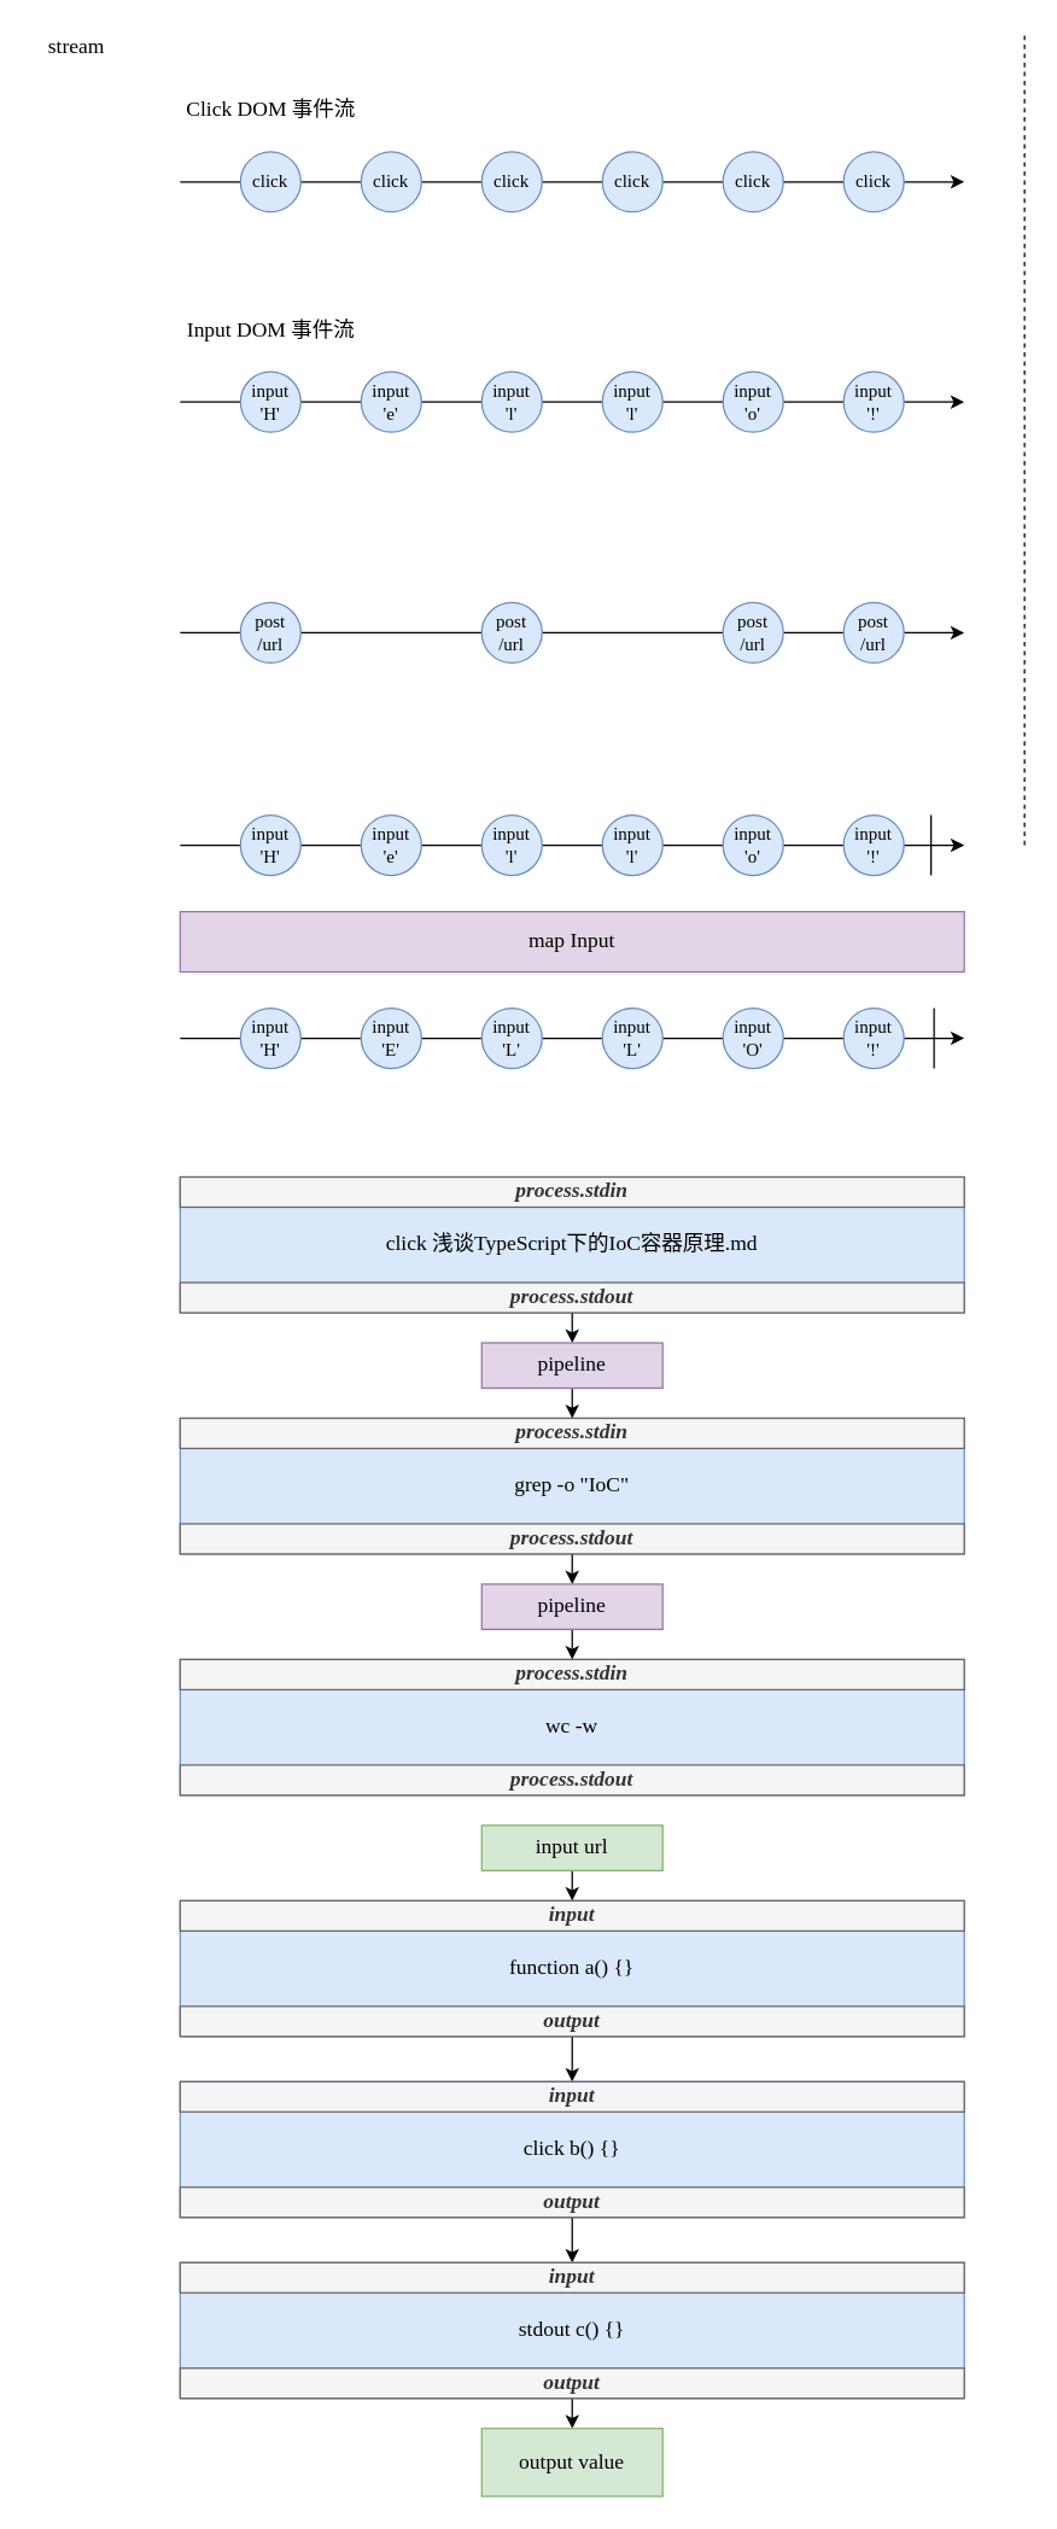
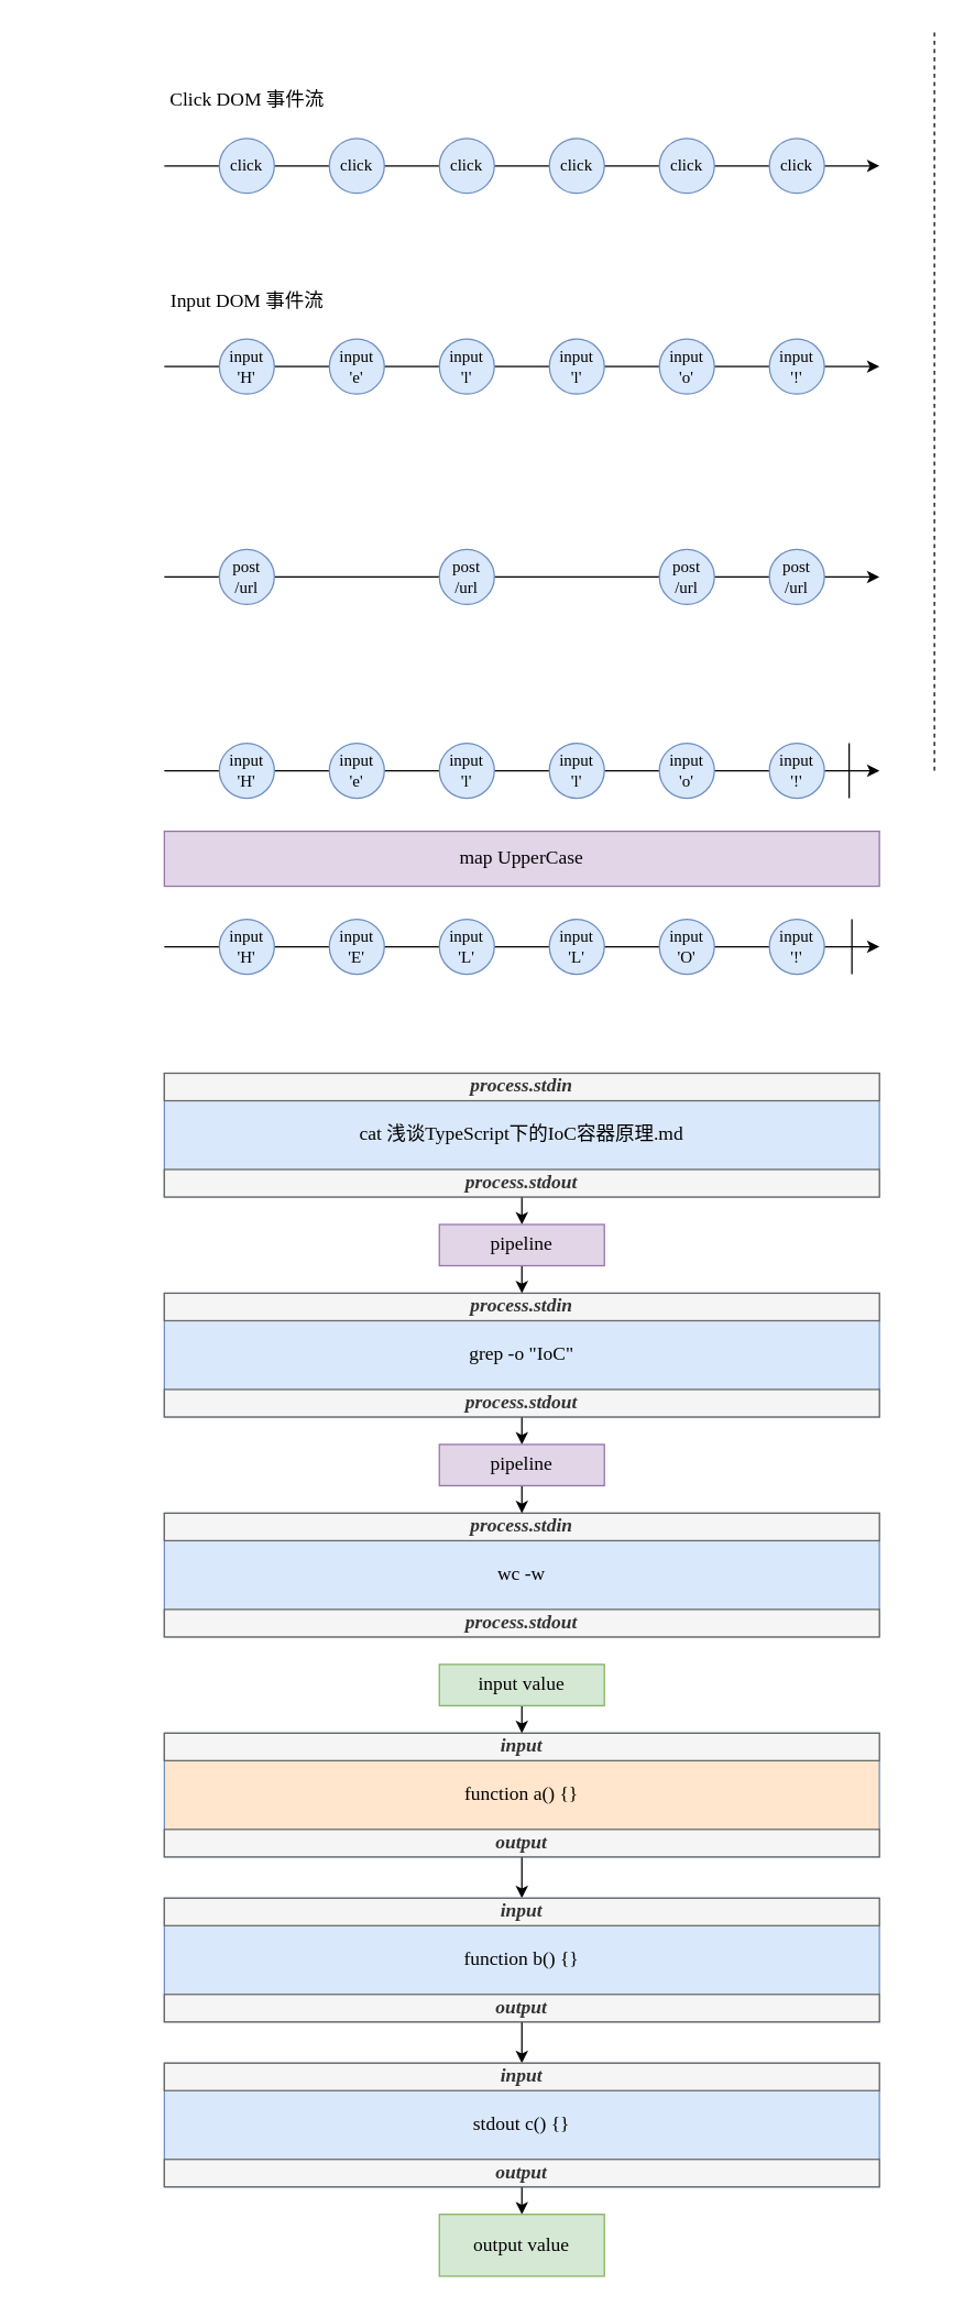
- <mxCell id="31" value="stream" style="text;html=1;align=center;verticalAlign=middle;resizable=0;points=[];;autosize=1;fontSize=14;fontFamily=Verdana;" vertex="1" parent="1"><mxGeometry x="20" width="59" height="21" as="geometry" y="20" /></mxCell>
- <mxCell id="32" value="map Input" style="rounded=0;whiteSpace=wrap;html=1;fontFamily=Verdana;fontSize=14;fillColor=#e1d5e7;strokeColor=#9673a6;" vertex="1" parent="1"><mxGeometry x="119" y="604" width="520" height="40" as="geometry" /></mxCell>
+ <mxCell id="32" value="map UpperCase" style="rounded=0;whiteSpace=wrap;html=1;fontFamily=Verdana;fontSize=14;fillColor=#e1d5e7;strokeColor=#9673a6;" vertex="1" parent="1"><mxGeometry x="119" y="604" width="520" height="40" as="geometry" /></mxCell>
- <mxCell id="42" value="click 浅谈TypeScript下的IoC容器原理.md" style="rounded=0;whiteSpace=wrap;html=1;fontFamily=Verdana;fontSize=14;fillColor=#dae8fc;strokeColor=#6c8ebf;" vertex="1" parent="1"><mxGeometry x="119" y="780" width="520" height="90" as="geometry" /></mxCell>
+ <mxCell id="42" value="cat 浅谈TypeScript下的IoC容器原理.md" style="rounded=0;whiteSpace=wrap;html=1;fontFamily=Verdana;fontSize=14;fillColor=#dae8fc;strokeColor=#6c8ebf;" vertex="1" parent="1"><mxGeometry x="119" y="780" width="520" height="90" as="geometry" /></mxCell>
- <mxCell id="70" value="input url" style="rounded=0;whiteSpace=wrap;html=1;strokeColor=#82b366;fontFamily=Verdana;fontSize=14;fillColor=#d5e8d4;" vertex="1" parent="1"><mxGeometry x="319" y="1210" width="120" height="30" as="geometry" /></mxCell>
+ <mxCell id="70" value="input value" style="rounded=0;whiteSpace=wrap;html=1;strokeColor=#82b366;fontFamily=Verdana;fontSize=14;fillColor=#d5e8d4;" vertex="1" parent="1"><mxGeometry x="319" y="1210" width="120" height="30" as="geometry" /></mxCell>
- <mxCell id="57" value="function a() {}" style="rounded=0;whiteSpace=wrap;html=1;fontFamily=Verdana;fontSize=14;fillColor=#dae8fc;strokeColor=#6c8ebf;" vertex="1" parent="1"><mxGeometry x="119" y="1260" width="520" height="90" as="geometry" /></mxCell>
+ <mxCell id="57" value="function a() {}" style="rounded=0;whiteSpace=wrap;html=1;fontFamily=Verdana;fontSize=14;fillColor=#ffe6cc;strokeColor=#6c8ebf;" vertex="1" parent="1"><mxGeometry x="119" y="1260" width="520" height="90" as="geometry" /></mxCell>
- <mxCell id="61" value="click b() {}" style="rounded=0;whiteSpace=wrap;html=1;fontFamily=Verdana;fontSize=14;fillColor=#dae8fc;strokeColor=#6c8ebf;" vertex="1" parent="1"><mxGeometry x="119" y="1380" width="520" height="90" as="geometry" /></mxCell>
+ <mxCell id="61" value="function b() {}" style="rounded=0;whiteSpace=wrap;html=1;fontFamily=Verdana;fontSize=14;fillColor=#dae8fc;strokeColor=#6c8ebf;" vertex="1" parent="1"><mxGeometry x="119" y="1380" width="520" height="90" as="geometry" /></mxCell>
